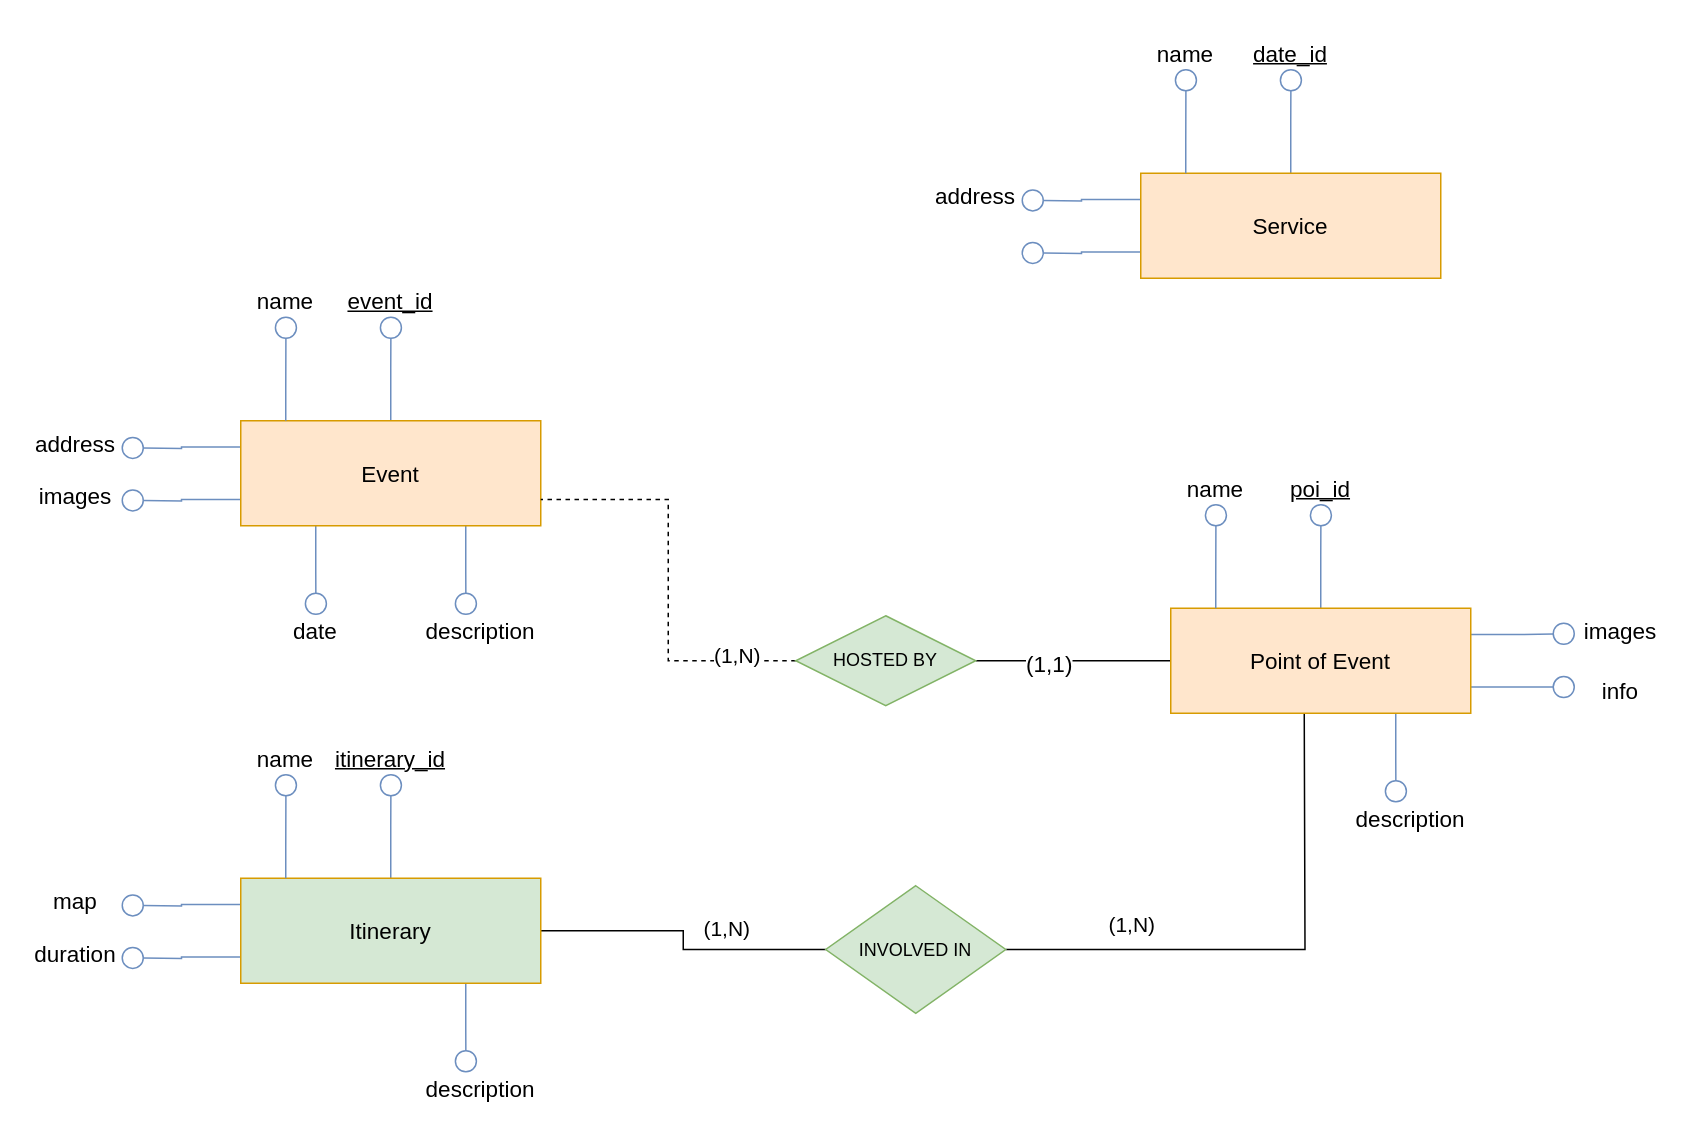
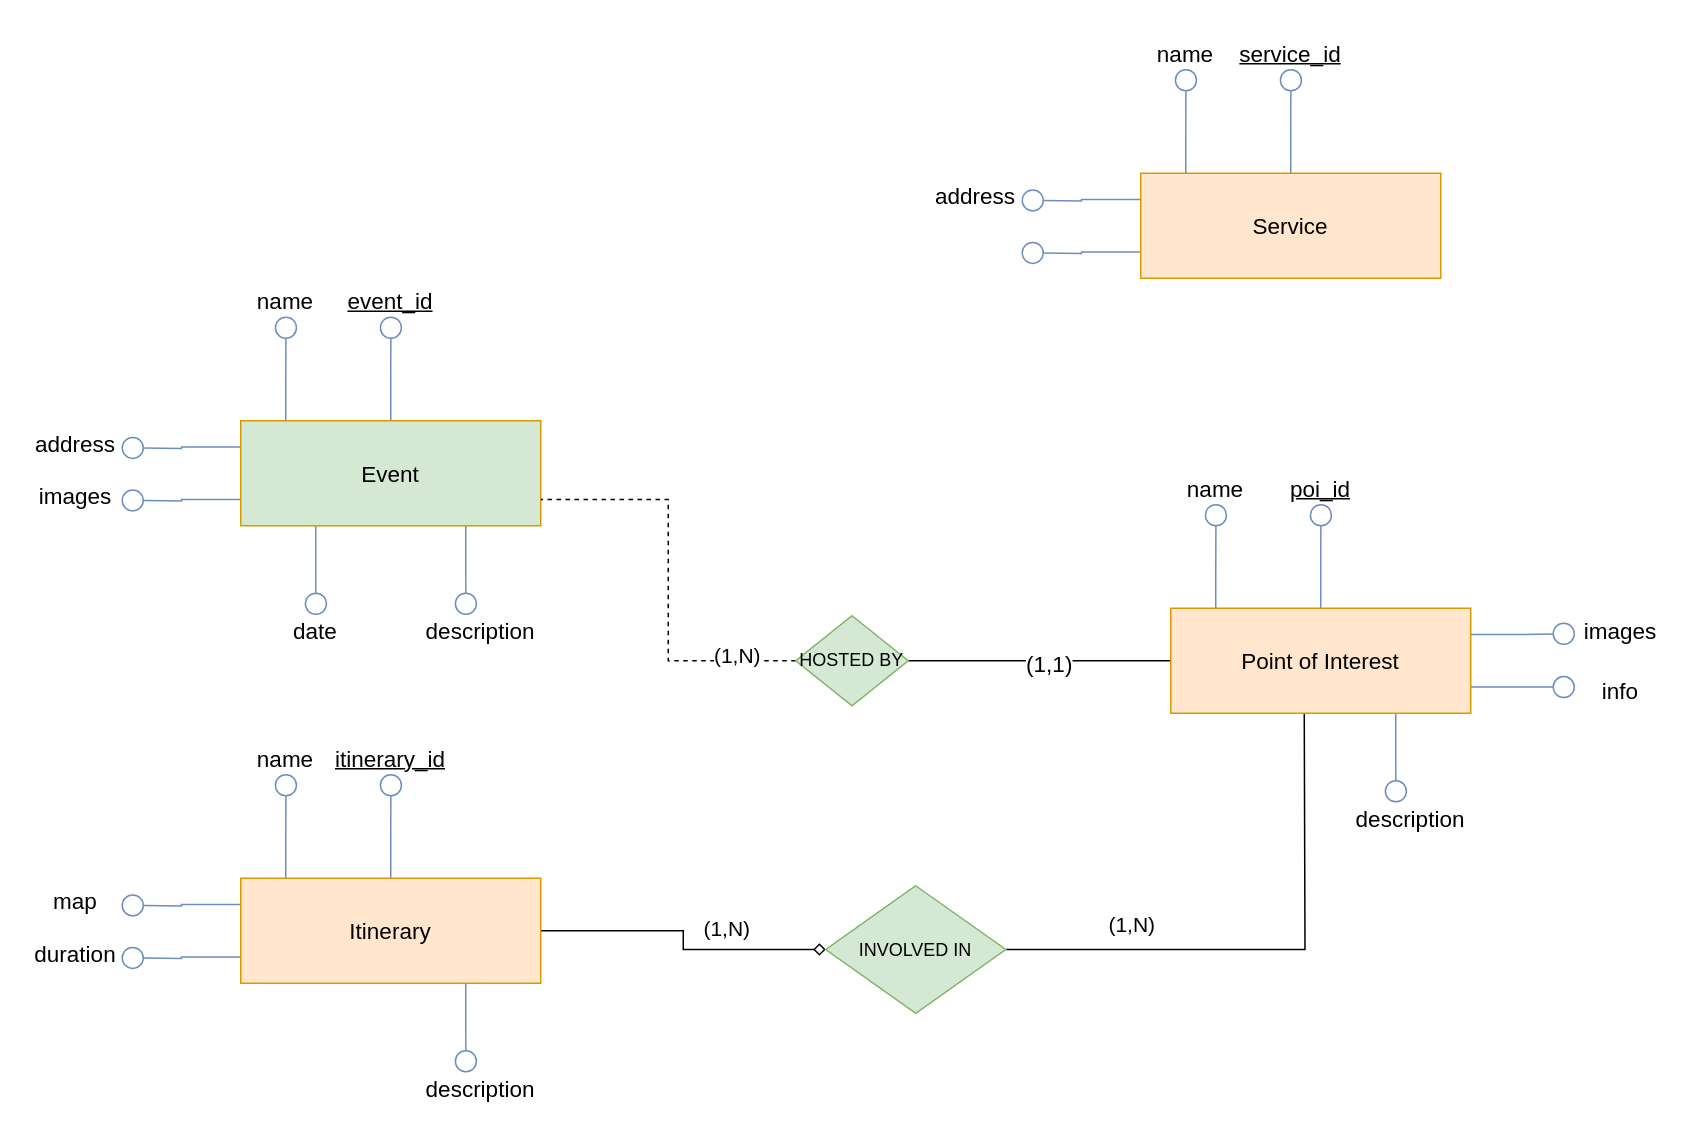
- <mxCell id="51" value="&lt;u style=&quot;font-size: 15px;&quot;&gt;date_id&lt;/u&gt;" style="text;html=1;strokeColor=none;fillColor=none;align=center;verticalAlign=middle;whiteSpace=wrap;rounded=0;" vertex="1" parent="1"><mxGeometry x="830" y="20" width="60" height="30" as="geometry" /></mxCell>
+ <mxCell id="51" value="&lt;u style=&quot;font-size: 15px;&quot;&gt;service_id&lt;/u&gt;" style="text;html=1;strokeColor=none;fillColor=none;align=center;verticalAlign=middle;whiteSpace=wrap;rounded=0;" vertex="1" parent="1"><mxGeometry x="830" y="20" width="60" height="30" as="geometry" /></mxCell>
- <mxCell id="7" value="&lt;font style=&quot;font-size: 15px&quot;&gt;Event&lt;/font&gt;" style="rounded=0;whiteSpace=wrap;html=1;fillColor=#ffe6cc;strokeColor=#d79b00;" parent="1" vertex="1"><mxGeometry x="160" y="280" width="200" height="70" as="geometry" /></mxCell>
+ <mxCell id="7" value="&lt;font style=&quot;font-size: 15px&quot;&gt;Event&lt;/font&gt;" style="rounded=0;whiteSpace=wrap;html=1;fillColor=#d5e8d4;strokeColor=#d79b00;" parent="1" vertex="1"><mxGeometry x="160" y="280" width="200" height="70" as="geometry" /></mxCell>
- <mxCell id="11" value="HOSTED BY" style="shape=rhombus;perimeter=rhombusPerimeter;whiteSpace=wrap;html=1;align=center;fillColor=#d5e8d4;strokeColor=#82b366;" parent="1" vertex="1"><mxGeometry x="530" y="410" width="120" height="60" as="geometry" /></mxCell>
+ <mxCell id="11" value="HOSTED BY" style="shape=rhombus;perimeter=rhombusPerimeter;whiteSpace=wrap;html=1;align=center;fillColor=#d5e8d4;strokeColor=#82b366;" parent="1" vertex="1"><mxGeometry x="530" y="410" width="75" height="60" as="geometry" /></mxCell>
- <mxCell id="40" value="&lt;font style=&quot;font-size: 15px&quot;&gt;Point of Event&lt;/font&gt;" style="rounded=0;whiteSpace=wrap;html=1;fillColor=#ffe6cc;strokeColor=#d79b00;" vertex="1" parent="1"><mxGeometry x="780" y="405" width="200" height="70" as="geometry" /></mxCell>
+ <mxCell id="40" value="&lt;font style=&quot;font-size: 15px&quot;&gt;Point of Interest&lt;/font&gt;" style="rounded=0;whiteSpace=wrap;html=1;fillColor=#ffe6cc;strokeColor=#d79b00;" vertex="1" parent="1"><mxGeometry x="780" y="405" width="200" height="70" as="geometry" /></mxCell>
- <mxCell id="29" value="&lt;font style=&quot;font-size: 15px&quot;&gt;Itinerary&lt;/font&gt;" style="rounded=0;whiteSpace=wrap;html=1;fillColor=#d5e8d4;strokeColor=#d79b00;" vertex="1" parent="1"><mxGeometry x="160" y="585" width="200" height="70" as="geometry" /></mxCell>
+ <mxCell id="29" value="&lt;font style=&quot;font-size: 15px&quot;&gt;Itinerary&lt;/font&gt;" style="rounded=0;whiteSpace=wrap;html=1;fillColor=#ffe6cc;strokeColor=#d79b00;" vertex="1" parent="1"><mxGeometry x="160" y="585" width="200" height="70" as="geometry" /></mxCell>
- <mxCell id="8" style="edgeStyle=orthogonalEdgeStyle;rounded=0;orthogonalLoop=1;jettySize=auto;html=1;entryX=0;entryY=0.5;entryDx=0;entryDy=0;fontSize=15;endArrow=none;endFill=0;exitX=1;exitY=0.5;exitDx=0;exitDy=0;" parent="1" source="29" target="13" edge="1"><mxGeometry relative="1" as="geometry"><mxPoint x="380" y="625" as="sourcePoint" /></mxGeometry></mxCell>
+ <mxCell id="8" style="edgeStyle=orthogonalEdgeStyle;rounded=0;orthogonalLoop=1;jettySize=auto;html=1;entryX=0;entryY=0.5;entryDx=0;entryDy=0;fontSize=15;endArrow=diamond;endFill=0;exitX=1;exitY=0.5;exitDx=0;exitDy=0;" parent="1" source="29" target="13" edge="1"><mxGeometry relative="1" as="geometry"><mxPoint x="380" y="625" as="sourcePoint" /></mxGeometry></mxCell>
